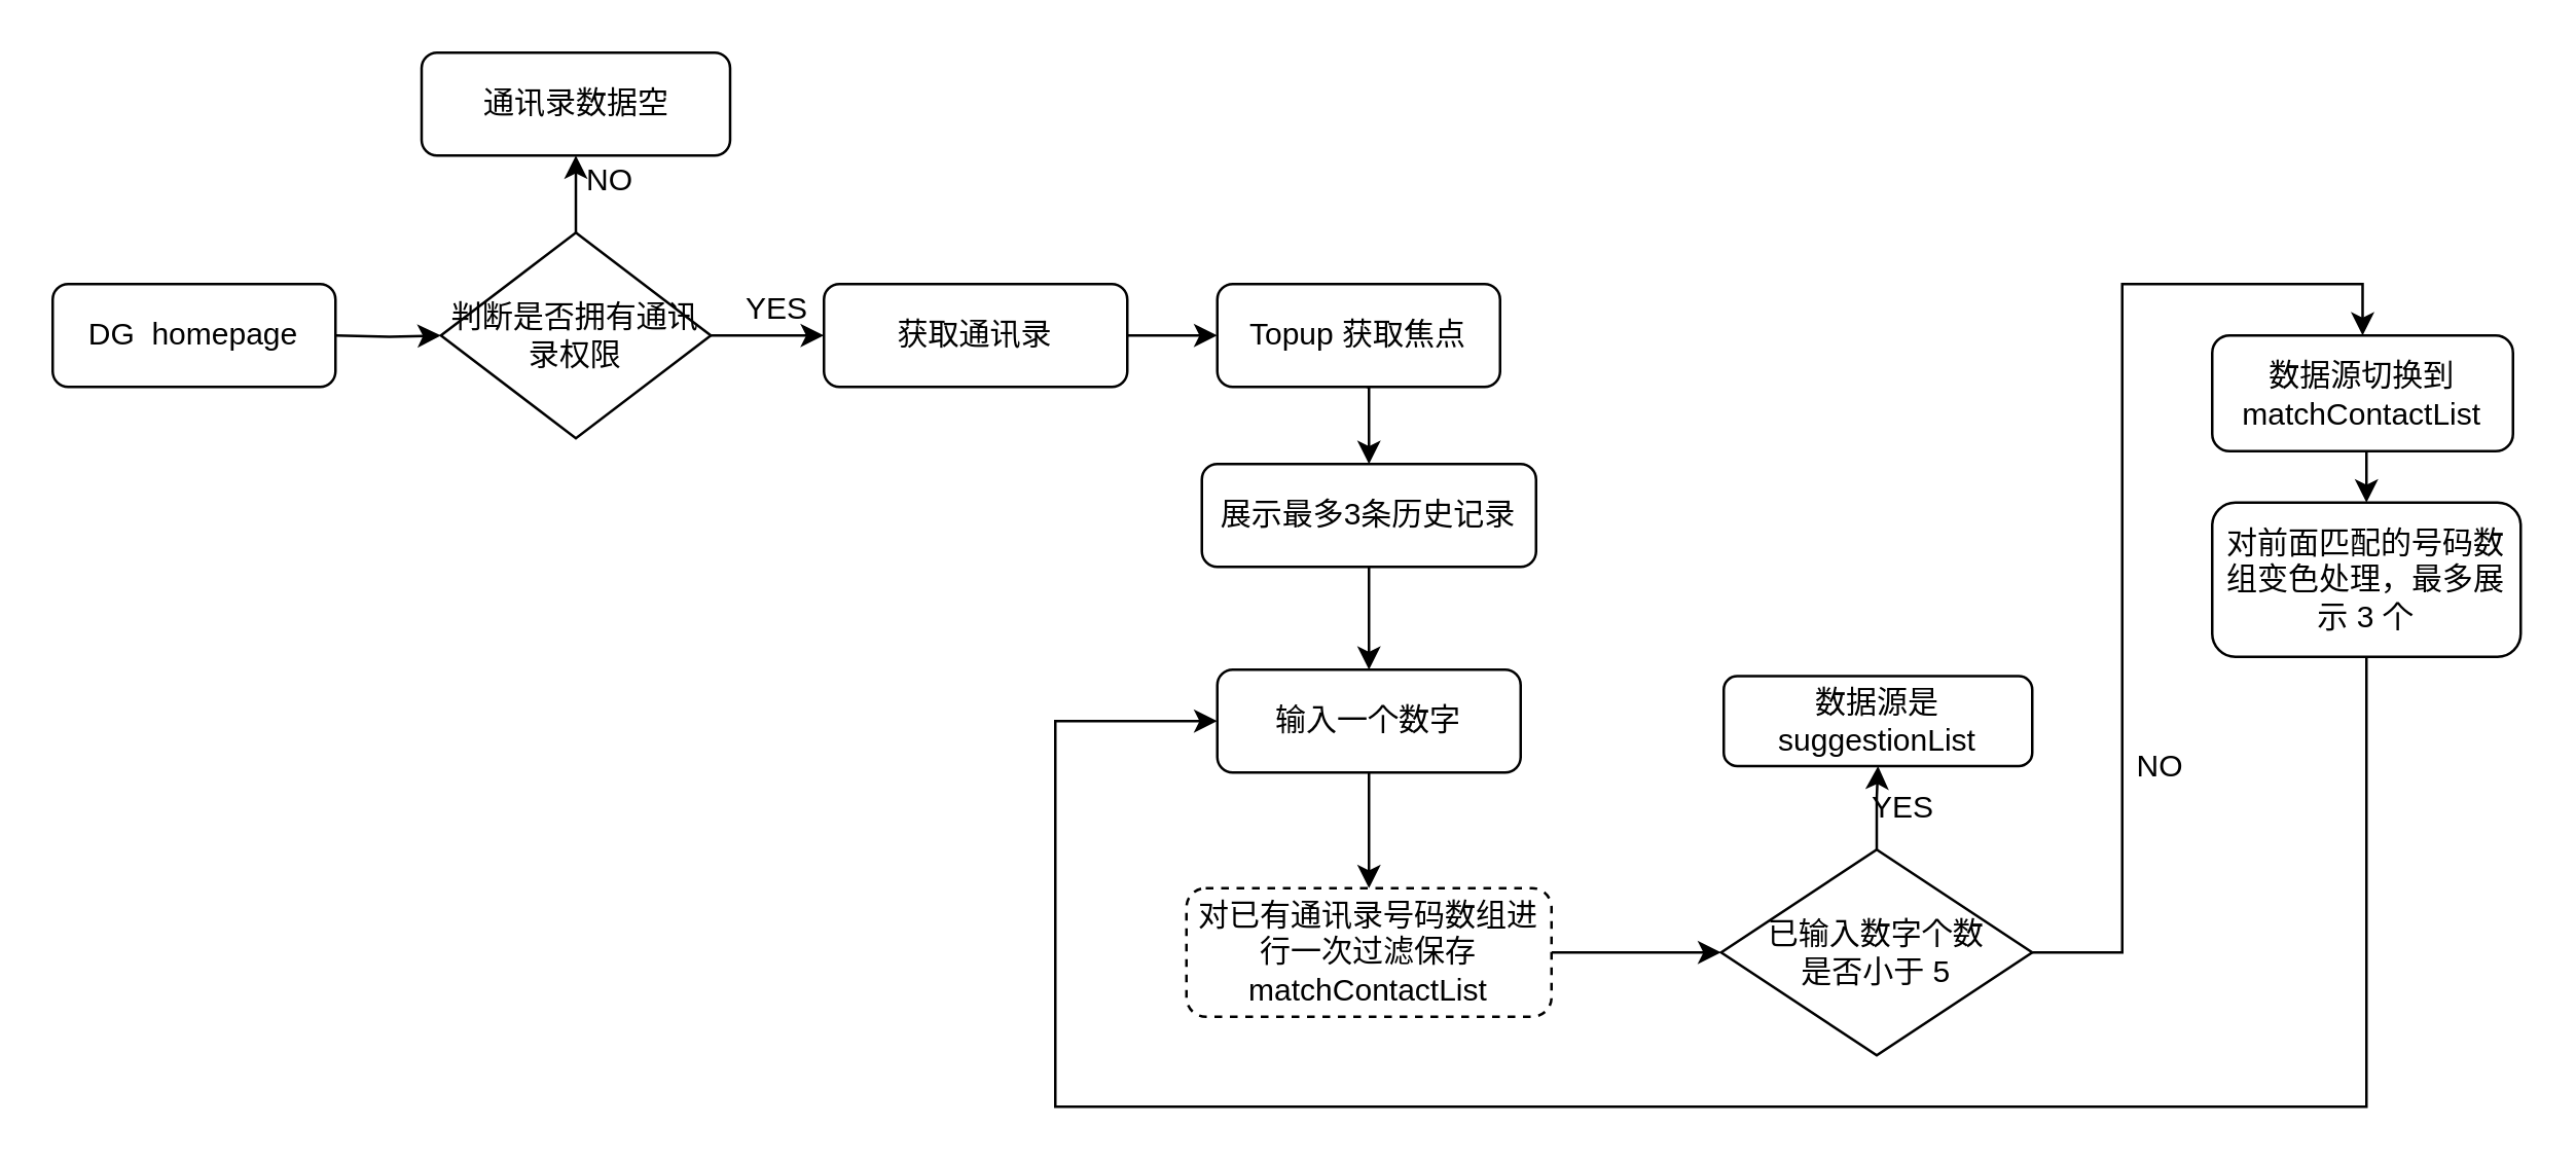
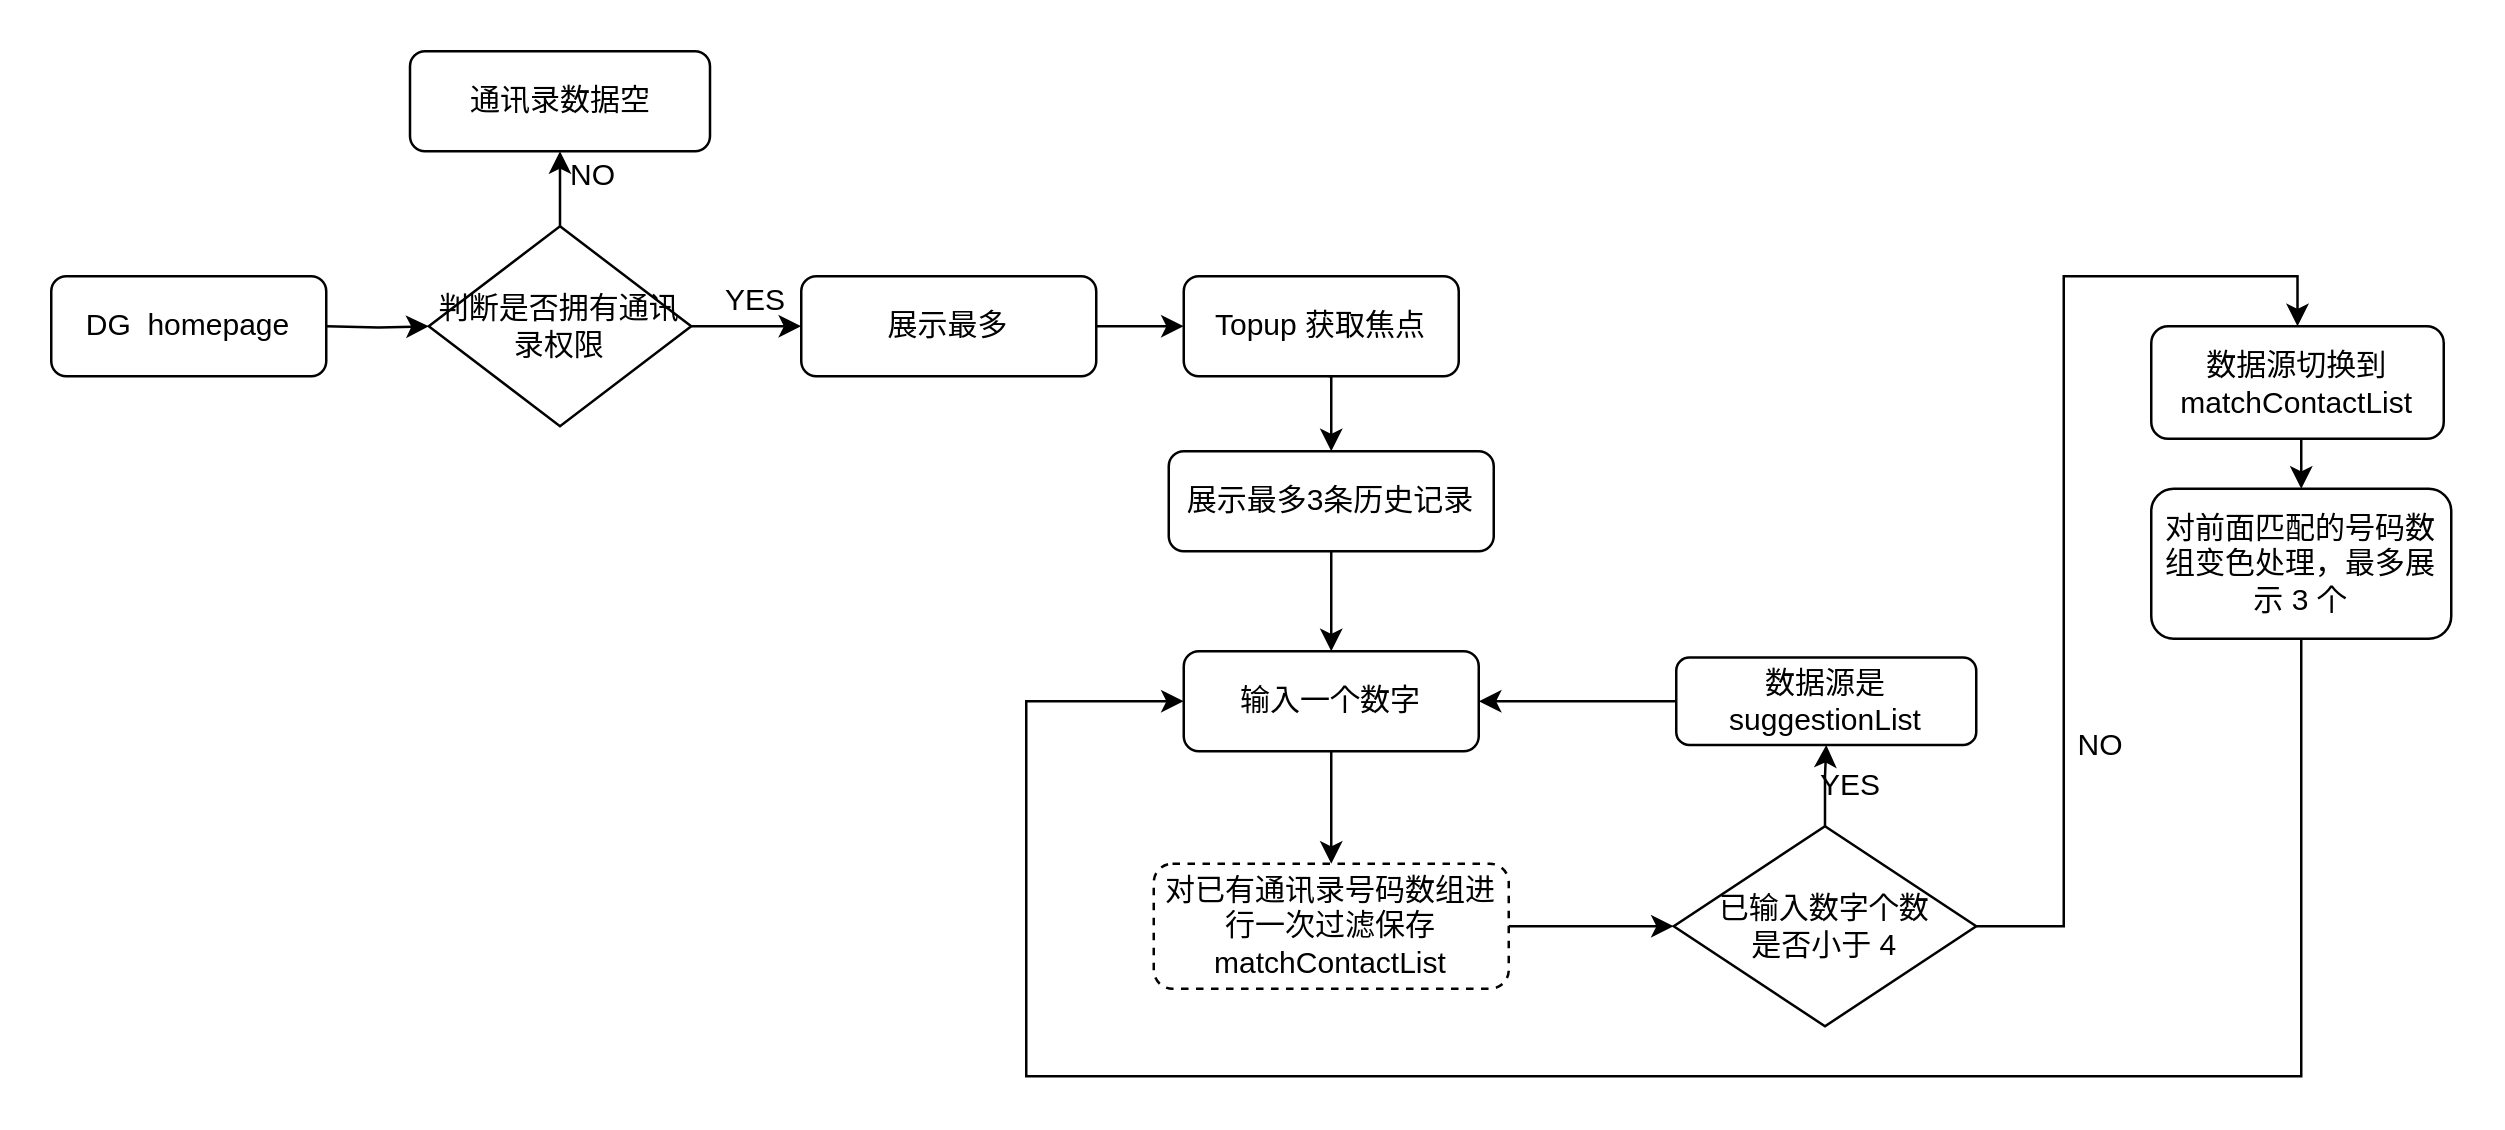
- <mxCell id="30" value="获取通讯录" style="rounded=1;whiteSpace=wrap;html=1;" vertex="1" parent="1"><mxGeometry x="320" y="110" width="118" height="40" as="geometry" /></mxCell>
+ <mxCell id="30" value="展示最多" style="rounded=1;whiteSpace=wrap;html=1;" vertex="1" parent="1"><mxGeometry x="320" y="110" width="118" height="40" as="geometry" /></mxCell>
+ <mxCell id="18" style="edgeStyle=orthogonalEdgeStyle;rounded=0;orthogonalLoop=1;jettySize=auto;html=1;" parent="1" source="19" target="8" edge="1"><mxGeometry relative="1" as="geometry" /></mxCell>
- <mxCell id="11" value="已输入数字个数&lt;br&gt;是否小于 5" style="rhombus;whiteSpace=wrap;html=1;" parent="1" vertex="1"><mxGeometry x="669" y="330" width="121" height="80" as="geometry" /></mxCell>
+ <mxCell id="11" value="已输入数字个数&lt;br&gt;是否小于 4" style="rhombus;whiteSpace=wrap;html=1;" parent="1" vertex="1"><mxGeometry x="669" y="330" width="121" height="80" as="geometry" /></mxCell>
